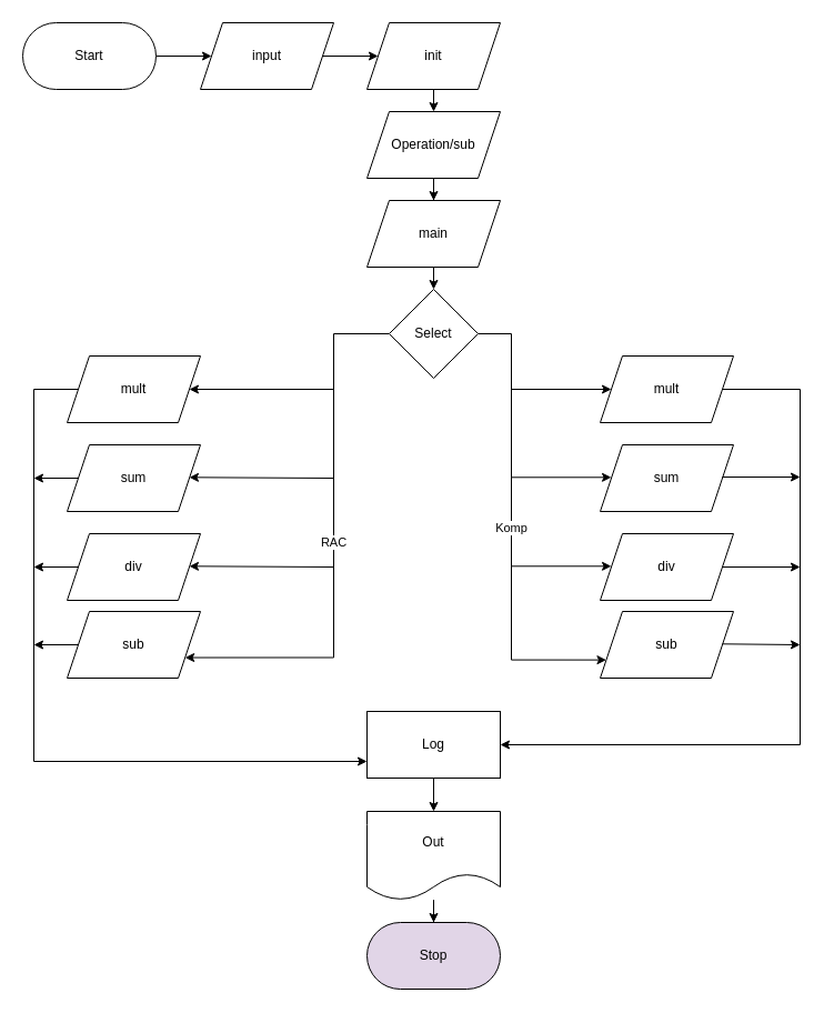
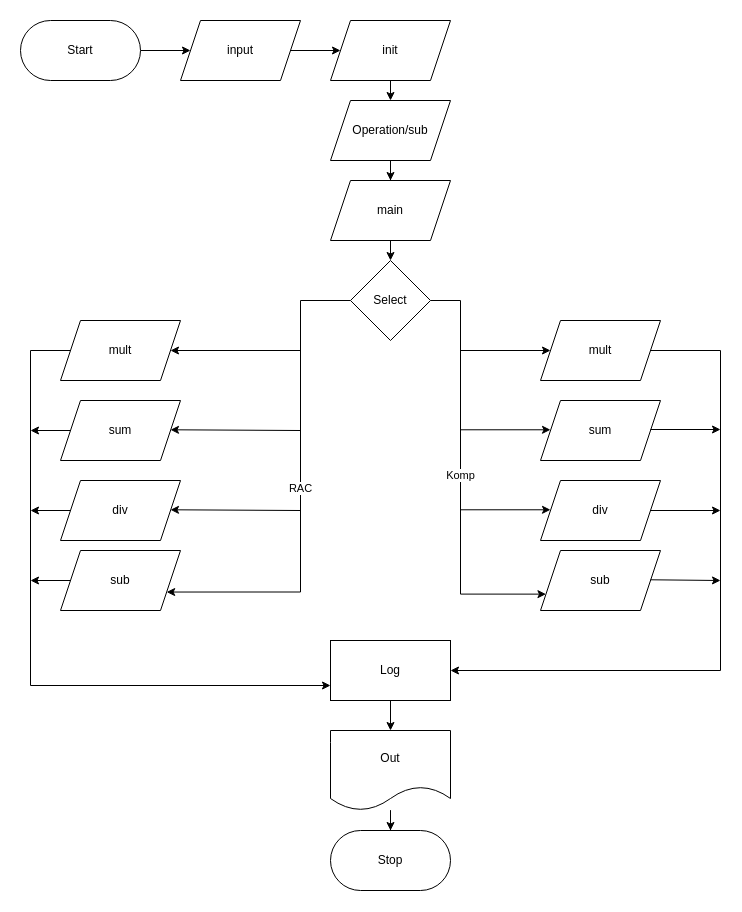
- <mxCell id="19" value="Stop" style="rounded=1;whiteSpace=wrap;html=1;arcSize=50;fillColor=#e1d5e7;" vertex="1" parent="1"><mxGeometry x="330" y="830" width="120" height="60" as="geometry" /></mxCell>
+ <mxCell id="19" value="Stop" style="rounded=1;whiteSpace=wrap;html=1;arcSize=50;" vertex="1" parent="1"><mxGeometry x="330" y="830" width="120" height="60" as="geometry" /></mxCell>
